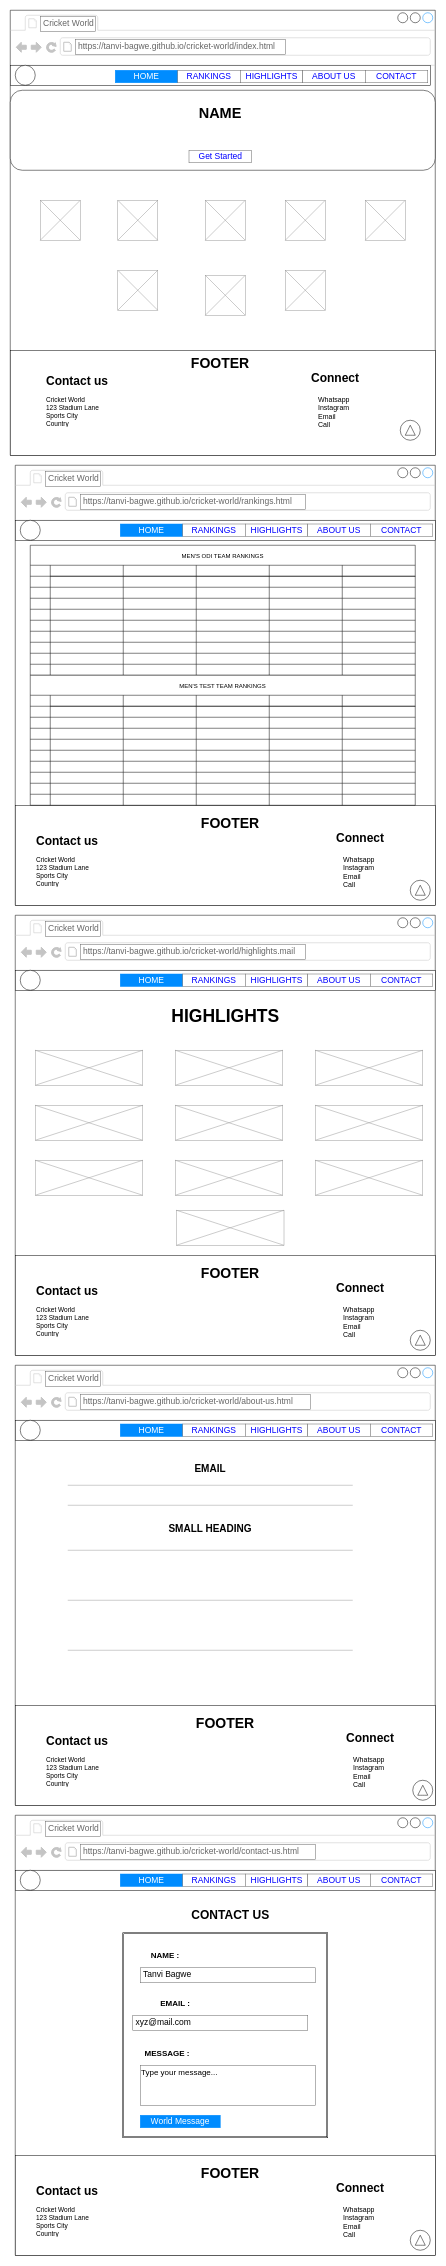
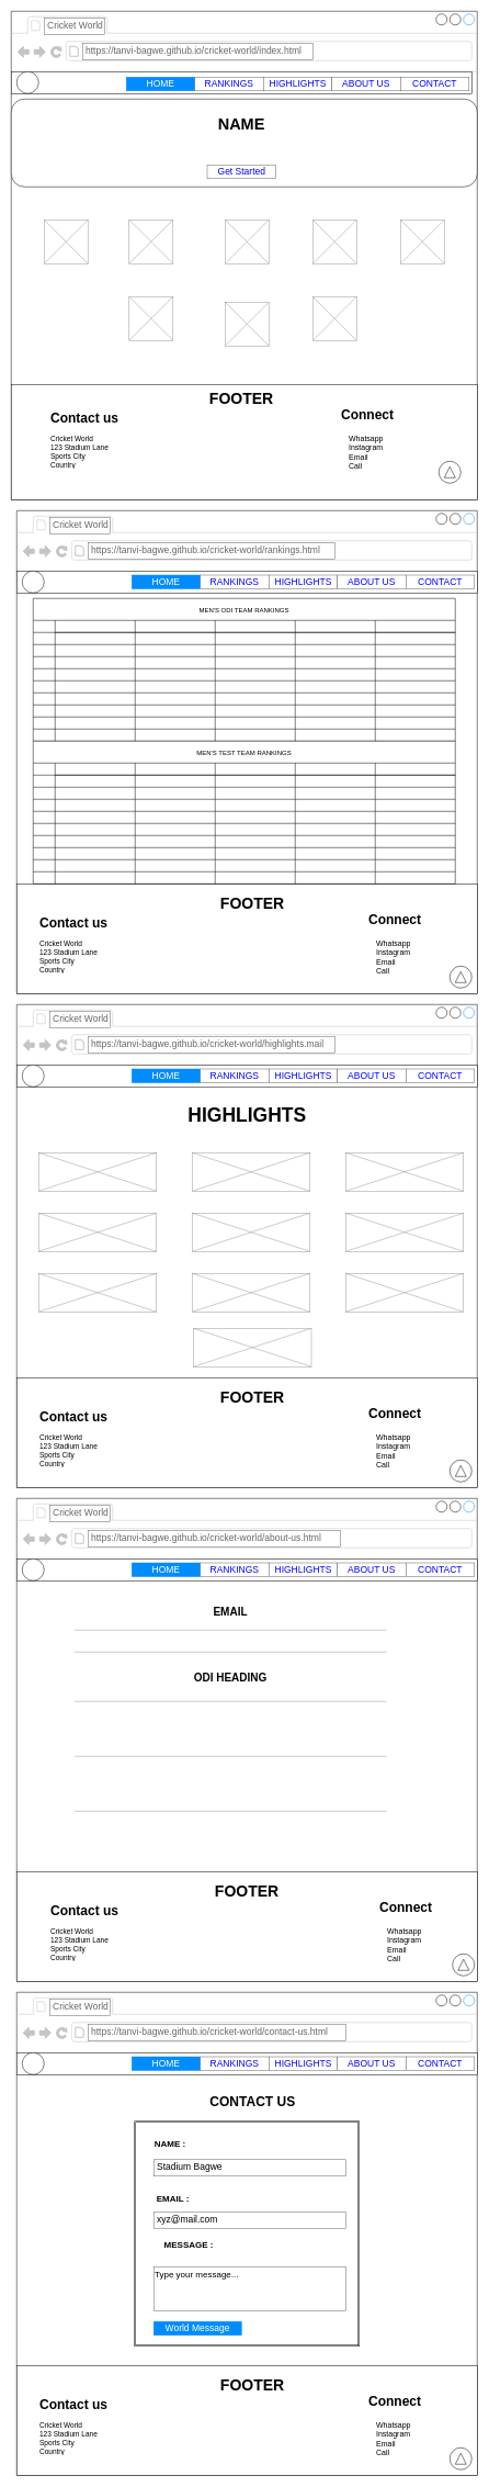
- <mxCell id="264" value="&lt;font style=&quot;font-size: 20px;&quot;&gt;&lt;b&gt;SMALL HEADING&lt;/b&gt;&lt;/font&gt;" style="text;html=1;align=center;verticalAlign=middle;whiteSpace=wrap;rounded=0;" parent="241" vertex="1"><mxGeometry x="295" y="310" width="190" height="30" as="geometry" /></mxCell>
+ <mxCell id="264" value="&lt;font style=&quot;font-size: 20px;&quot;&gt;&lt;b&gt;ODI HEADING&lt;/b&gt;&lt;/font&gt;" style="text;html=1;align=center;verticalAlign=middle;whiteSpace=wrap;rounded=0;" parent="241" vertex="1"><mxGeometry x="295" y="310" width="190" height="30" as="geometry" /></mxCell>
- <mxCell id="231" value="&lt;b&gt;&lt;font style=&quot;font-size: 16px;&quot;&gt;NAME :&lt;/font&gt;&lt;/b&gt;" style="text;html=1;align=center;verticalAlign=middle;whiteSpace=wrap;rounded=0;" parent="209" vertex="1"><mxGeometry x="270" y="265" width="60" height="30" as="geometry" /></mxCell>
+ <mxCell id="231" value="&lt;b&gt;&lt;font style=&quot;font-size: 16px;&quot;&gt;NAME :&lt;/font&gt;&lt;/b&gt;" style="text;html=1;align=center;verticalAlign=middle;whiteSpace=wrap;rounded=0;" parent="209" vertex="1"><mxGeometry x="250" y="260" width="60" height="30" as="geometry" /></mxCell>
- <mxCell id="232" value="&lt;font style=&quot;color: light-dark(rgb(0, 0, 0), rgb(208, 208, 208));&quot;&gt;Tanvi Bagwe&lt;/font&gt;" style="strokeWidth=1;shadow=0;dashed=0;align=center;html=1;shape=mxgraph.mockup.text.textBox;fontColor=#666666;align=left;fontSize=17;spacingLeft=4;spacingTop=-3;whiteSpace=wrap;strokeColor=#666666;mainText=" parent="209" vertex="1"><mxGeometry x="250" y="305" width="350" height="30" as="geometry" /></mxCell>
+ <mxCell id="232" value="&lt;font style=&quot;color: light-dark(rgb(0, 0, 0), rgb(208, 208, 208));&quot;&gt;Stadium Bagwe&lt;/font&gt;" style="strokeWidth=1;shadow=0;dashed=0;align=center;html=1;shape=mxgraph.mockup.text.textBox;fontColor=#666666;align=left;fontSize=17;spacingLeft=4;spacingTop=-3;whiteSpace=wrap;strokeColor=#666666;mainText=" parent="209" vertex="1"><mxGeometry x="250" y="305" width="350" height="30" as="geometry" /></mxCell>
- <mxCell id="233" value="&lt;b&gt;&lt;font style=&quot;font-size: 16px;&quot;&gt;EMAIL :&lt;/font&gt;&lt;/b&gt;" style="text;html=1;align=center;verticalAlign=middle;whiteSpace=wrap;rounded=0;" parent="209" vertex="1"><mxGeometry x="285" y="360" width="70" height="30" as="geometry" /></mxCell>
+ <mxCell id="233" value="&lt;b&gt;&lt;font style=&quot;font-size: 16px;&quot;&gt;EMAIL :&lt;/font&gt;&lt;/b&gt;" style="text;html=1;align=center;verticalAlign=middle;whiteSpace=wrap;rounded=0;" parent="209" vertex="1"><mxGeometry x="250" y="360" width="70" height="30" as="geometry" /></mxCell>
- <mxCell id="234" value="&lt;font style=&quot;color: light-dark(rgb(0, 0, 0), rgb(215, 215, 215));&quot;&gt;xyz@mail.com&lt;/font&gt;" style="strokeWidth=1;shadow=0;dashed=0;align=center;html=1;shape=mxgraph.mockup.text.textBox;fontColor=#666666;align=left;fontSize=17;spacingLeft=4;spacingTop=-3;whiteSpace=wrap;strokeColor=#666666;mainText=" parent="209" vertex="1"><mxGeometry x="235" y="400" width="350" height="30" as="geometry" /></mxCell>
+ <mxCell id="234" value="&lt;font style=&quot;color: light-dark(rgb(0, 0, 0), rgb(215, 215, 215));&quot;&gt;xyz@mail.com&lt;/font&gt;" style="strokeWidth=1;shadow=0;dashed=0;align=center;html=1;shape=mxgraph.mockup.text.textBox;fontColor=#666666;align=left;fontSize=17;spacingLeft=4;spacingTop=-3;whiteSpace=wrap;strokeColor=#666666;mainText=" parent="209" vertex="1"><mxGeometry x="250" y="400" width="350" height="30" as="geometry" /></mxCell>
- <mxCell id="235" value="&lt;b&gt;&lt;font style=&quot;font-size: 16px;&quot;&gt;MESSAGE :&lt;/font&gt;&lt;/b&gt;" style="text;html=1;align=center;verticalAlign=middle;whiteSpace=wrap;rounded=0;" parent="209" vertex="1"><mxGeometry x="250" y="460" width="107.5" height="30" as="geometry" /></mxCell>
+ <mxCell id="235" value="&lt;b&gt;&lt;font style=&quot;font-size: 16px;&quot;&gt;MESSAGE :&lt;/font&gt;&lt;/b&gt;" style="text;html=1;align=center;verticalAlign=middle;whiteSpace=wrap;rounded=0;" parent="209" vertex="1"><mxGeometry x="260" y="445" width="107.5" height="30" as="geometry" /></mxCell>
